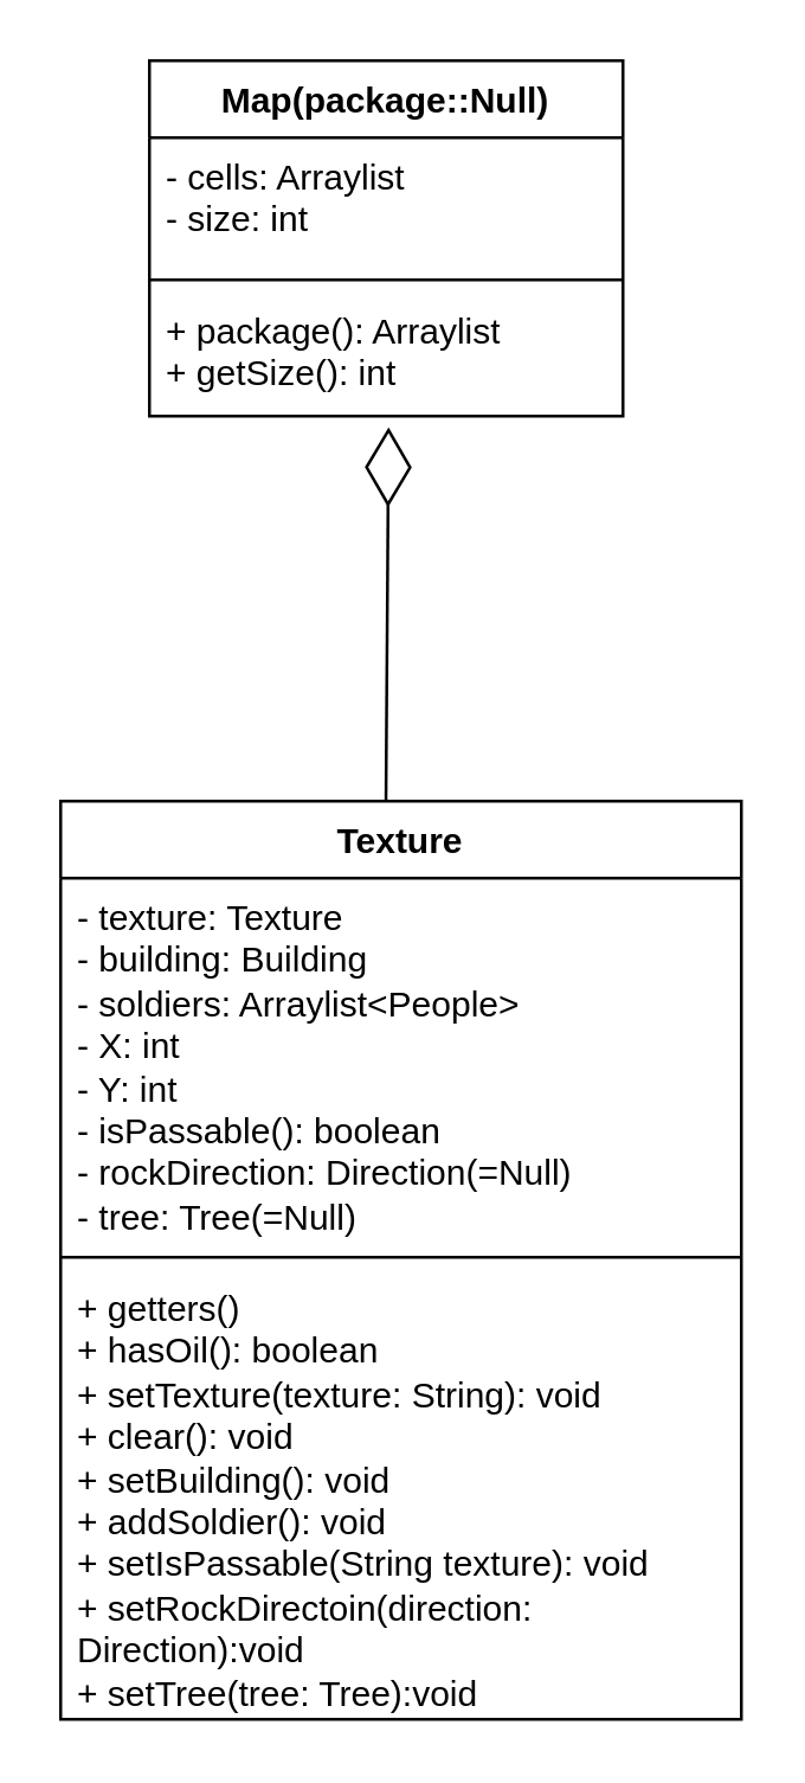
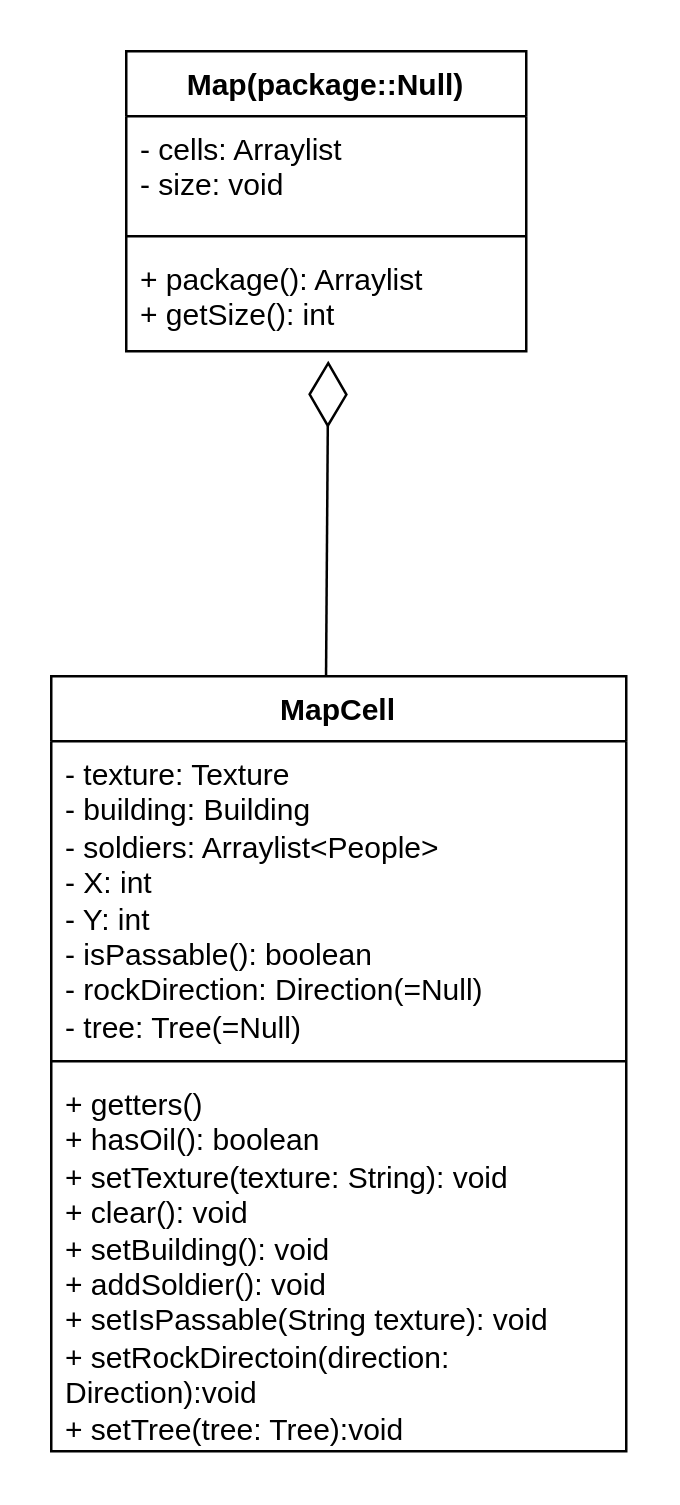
- <mxCell id="3" value="- cells: Arraylist&lt;br&gt;- size: int" style="text;strokeColor=none;fillColor=none;align=left;verticalAlign=top;spacingLeft=4;spacingRight=4;overflow=hidden;rotatable=0;points=[[0,0.5],[1,0.5]];portConstraint=eastwest;whiteSpace=wrap;html=1;" parent="2" vertex="1"><mxGeometry y="26" width="160" height="44" as="geometry" /></mxCell>
+ <mxCell id="3" value="- cells: Arraylist&lt;br&gt;- size: void" style="text;strokeColor=none;fillColor=none;align=left;verticalAlign=top;spacingLeft=4;spacingRight=4;overflow=hidden;rotatable=0;points=[[0,0.5],[1,0.5]];portConstraint=eastwest;whiteSpace=wrap;html=1;" parent="2" vertex="1"><mxGeometry y="26" width="160" height="44" as="geometry" /></mxCell>
- <mxCell id="7" value="Texture" style="swimlane;fontStyle=1;align=center;verticalAlign=top;childLayout=stackLayout;horizontal=1;startSize=26;horizontalStack=0;resizeParent=1;resizeParentMax=0;resizeLast=0;collapsible=1;marginBottom=0;whiteSpace=wrap;html=1;" vertex="1" parent="1"><mxGeometry x="20" y="270" width="230" height="310" as="geometry" /></mxCell>
+ <mxCell id="7" value="MapCell" style="swimlane;fontStyle=1;align=center;verticalAlign=top;childLayout=stackLayout;horizontal=1;startSize=26;horizontalStack=0;resizeParent=1;resizeParentMax=0;resizeLast=0;collapsible=1;marginBottom=0;whiteSpace=wrap;html=1;" vertex="1" parent="1"><mxGeometry x="20" y="270" width="230" height="310" as="geometry" /></mxCell>
